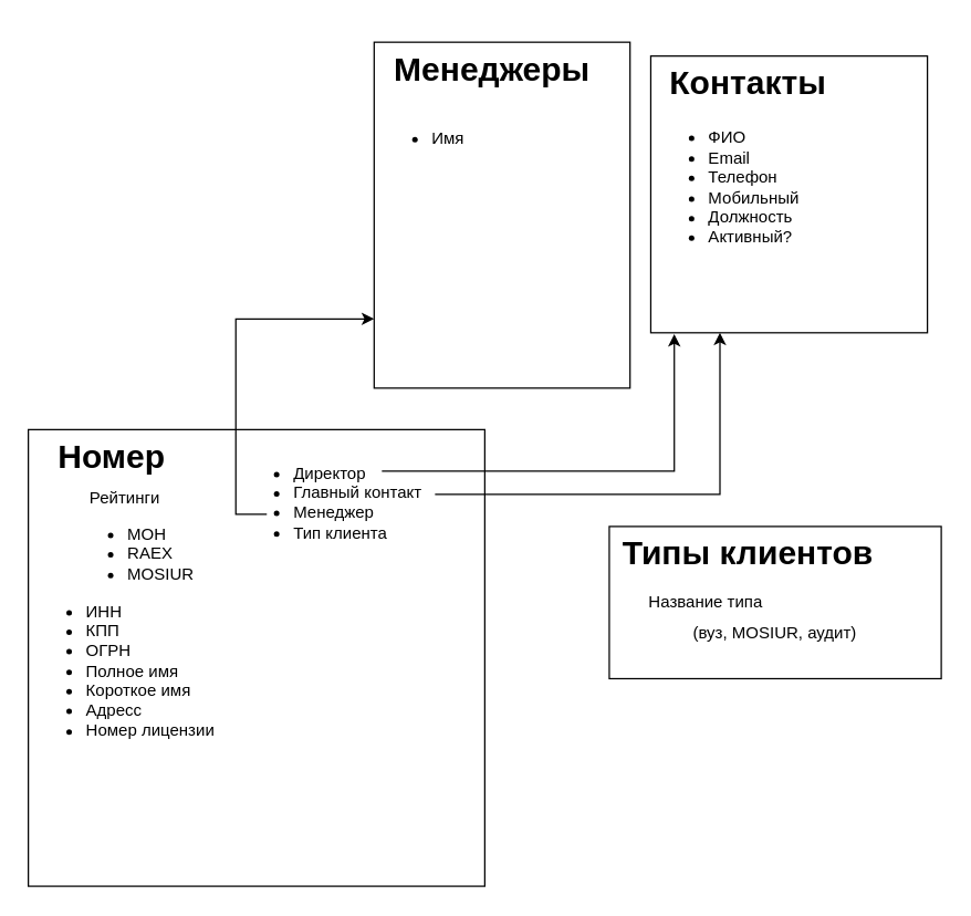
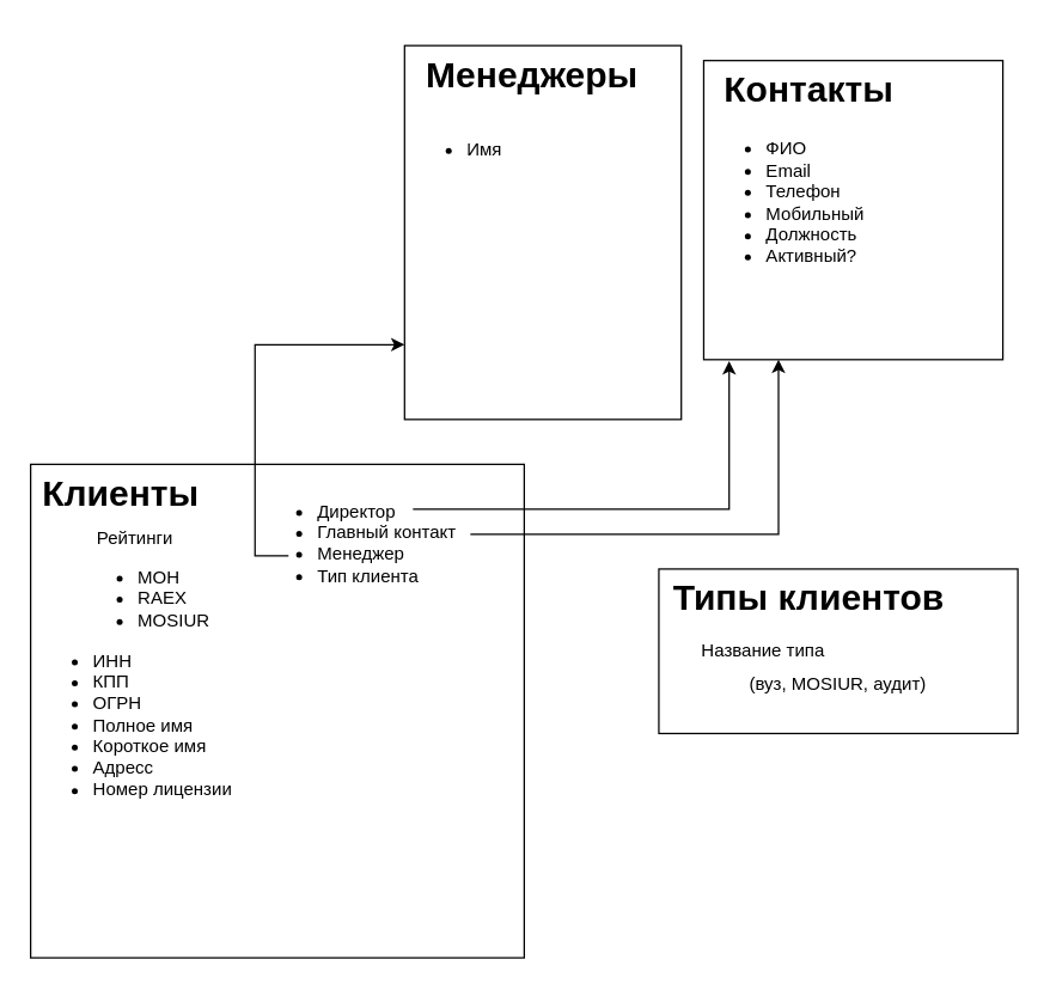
- <mxCell id="4" value="Номер" style="text;strokeColor=none;fillColor=none;html=1;fontSize=24;fontStyle=1;verticalAlign=middle;align=center;" vertex="1" parent="1"><mxGeometry x="20" y="310" width="120" height="40" as="geometry" /></mxCell>
+ <mxCell id="4" value="Клиенты" style="text;strokeColor=none;fillColor=none;html=1;fontSize=24;fontStyle=1;verticalAlign=middle;align=center;" vertex="1" parent="1"><mxGeometry x="20" y="310" width="120" height="40" as="geometry" /></mxCell>
